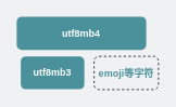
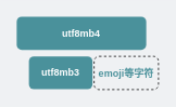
- <mxCell id="2" value="&lt;span style=&quot;color: rgb(255 , 255 , 255)&quot;&gt;utf8mb3&lt;/span&gt;" style="rounded=1;whiteSpace=wrap;html=1;fillColor=#4A919B;strokeColor=none;fontStyle=1" parent="1" vertex="1"><mxGeometry x="25" y="69" width="78" height="40.5" as="geometry" /></mxCell>
+ <mxCell id="2" value="&lt;span style=&quot;color: rgb(255 , 255 , 255)&quot;&gt;utf8mb3&lt;/span&gt;" style="rounded=1;whiteSpace=wrap;html=1;fillColor=#4A919B;strokeColor=none;fontStyle=1" parent="1" vertex="1"><mxGeometry x="35" y="69" width="78" height="40.5" as="geometry" /></mxCell>
